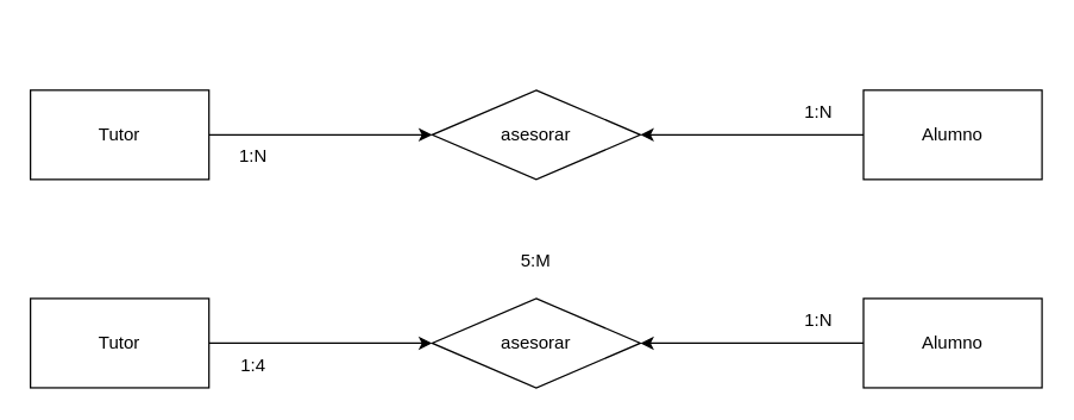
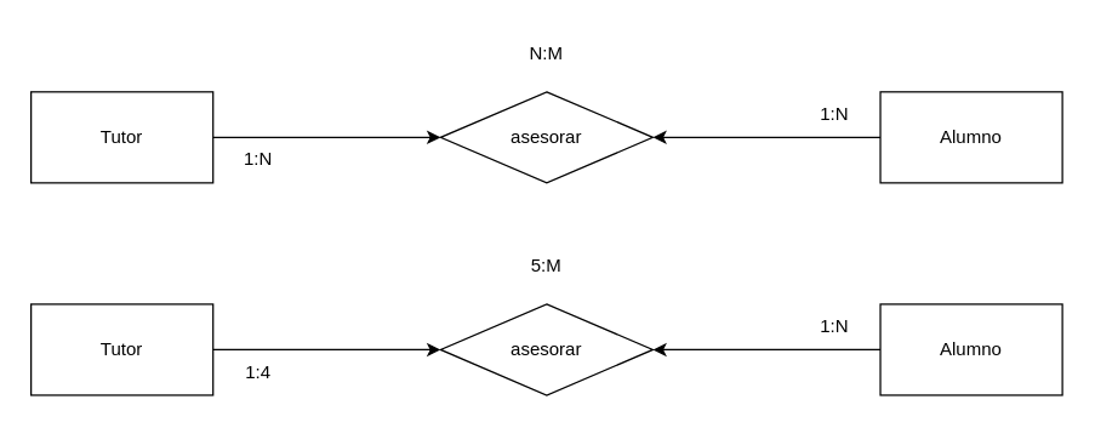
+ <mxCell id="9" value="N:M" style="text;html=1;strokeColor=none;fillColor=none;align=center;verticalAlign=middle;whiteSpace=wrap;rounded=0;" vertex="1" parent="1"><mxGeometry x="330" y="20" width="60" height="30" as="geometry" /></mxCell>
